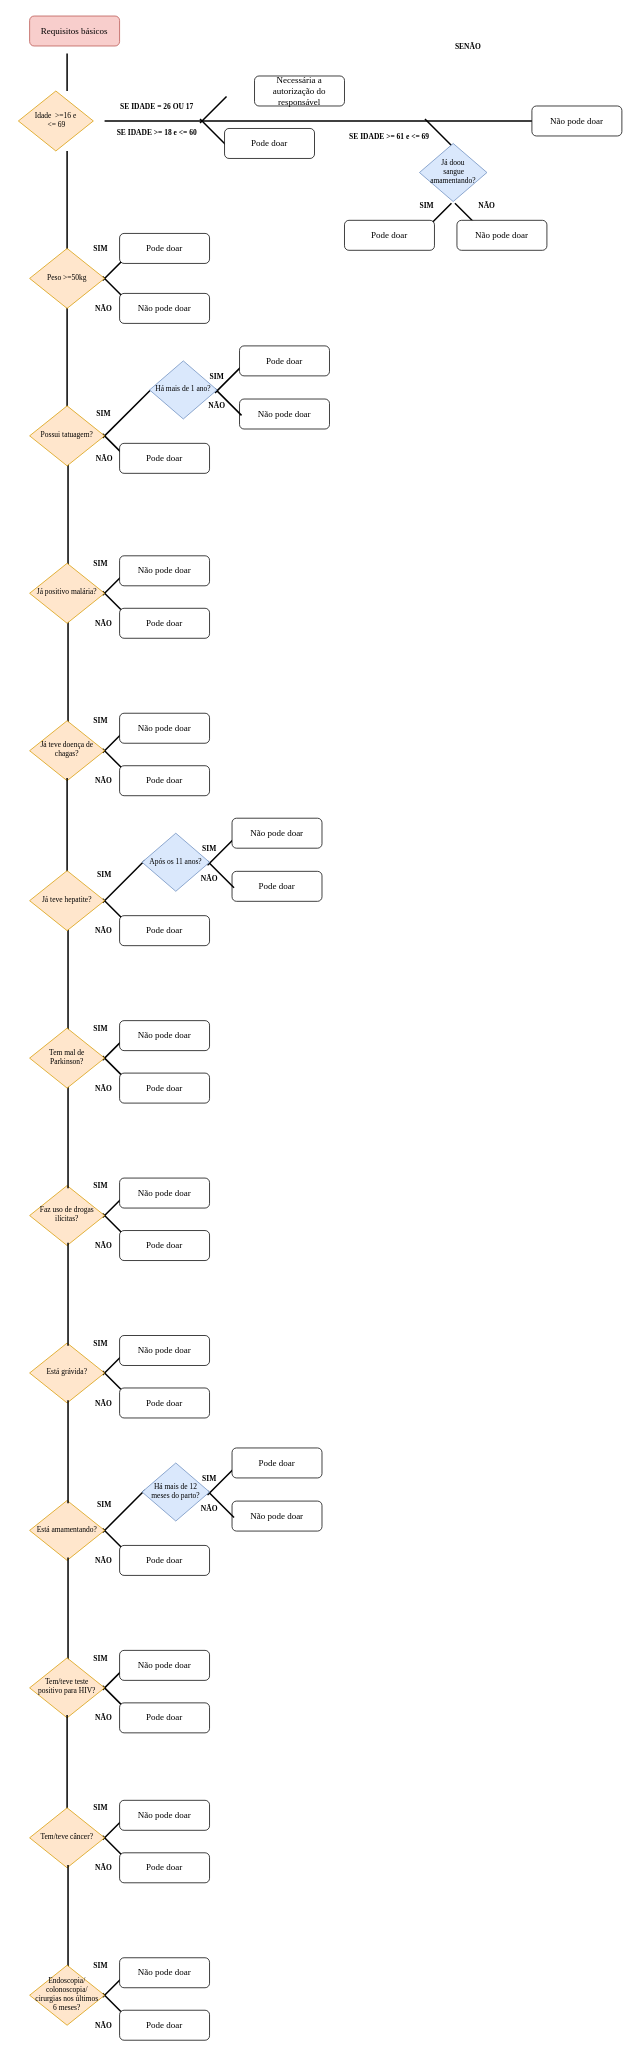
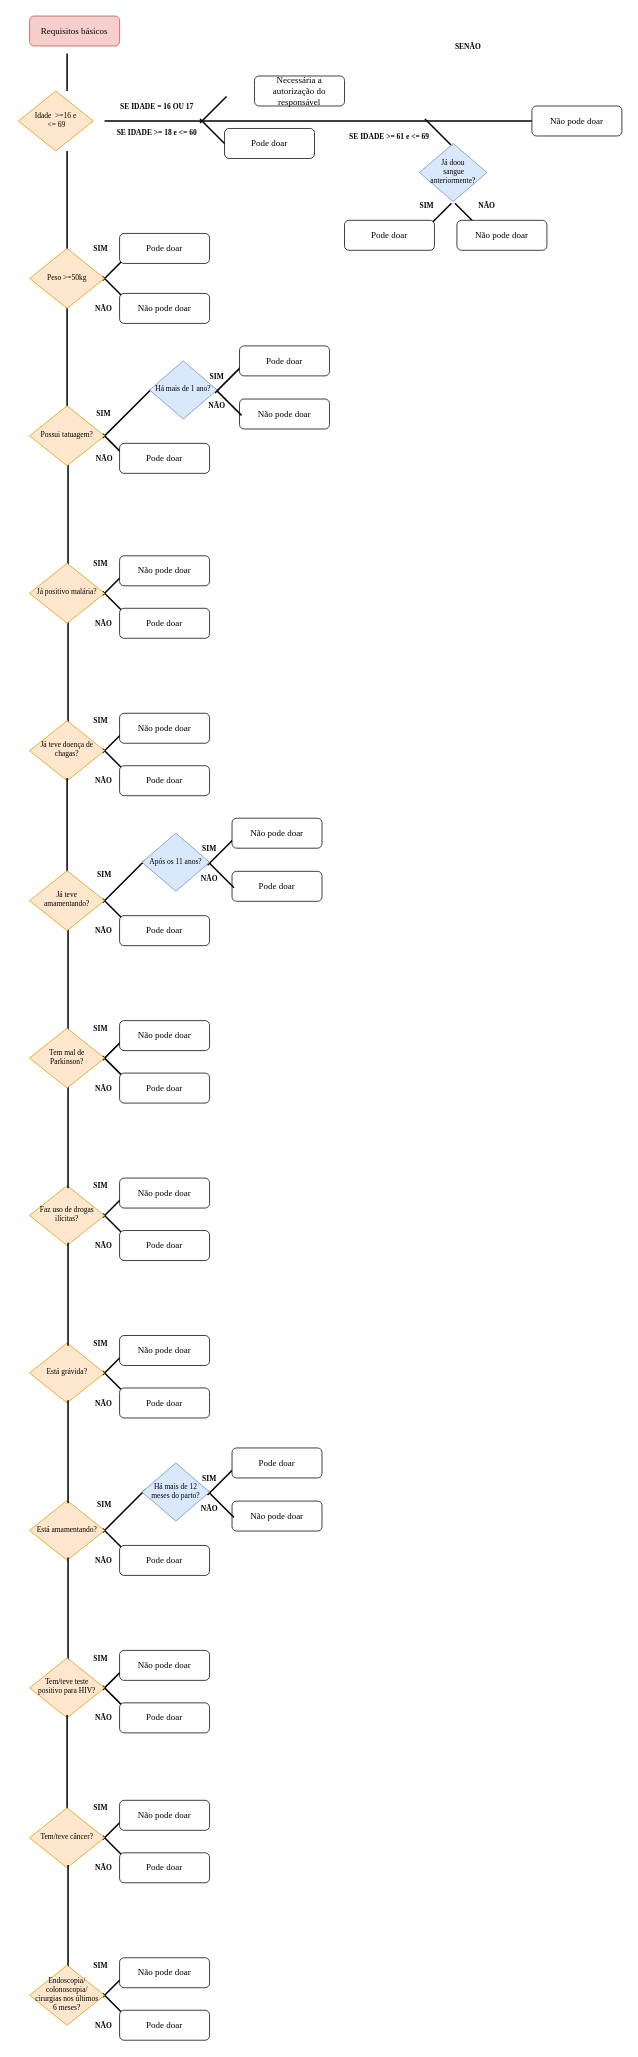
- <mxCell id="15" value="SE IDADE = 26 OU 17" style="text;html=1;strokeColor=none;fillColor=none;align=center;verticalAlign=middle;whiteSpace=wrap;rounded=0;fontSize=10;fontFamily=Montserrat;fontStyle=1" vertex="1" parent="1"><mxGeometry x="149" y="130" width="120" height="20" as="geometry" /></mxCell>
+ <mxCell id="15" value="SE IDADE = 16 OU 17" style="text;html=1;strokeColor=none;fillColor=none;align=center;verticalAlign=middle;whiteSpace=wrap;rounded=0;fontSize=10;fontFamily=Montserrat;fontStyle=1" vertex="1" parent="1"><mxGeometry x="149" y="130" width="120" height="20" as="geometry" /></mxCell>
- <mxCell id="23" value="Já doou&lt;br&gt;&amp;nbsp;sangue amamentando?" style="rhombus;whiteSpace=wrap;html=1;shadow=0;fontFamily=Montserrat;fontSize=10;align=center;strokeWidth=1;spacing=6;spacingTop=-4;fillColor=#dae8fc;strokeColor=#6c8ebf;" vertex="1" parent="1"><mxGeometry x="559" y="190" width="90" height="77.5" as="geometry" /></mxCell>
+ <mxCell id="23" value="Já doou&lt;br&gt;&amp;nbsp;sangue anteriormente?" style="rhombus;whiteSpace=wrap;html=1;shadow=0;fontFamily=Montserrat;fontSize=10;align=center;strokeWidth=1;spacing=6;spacingTop=-4;fillColor=#dae8fc;strokeColor=#6c8ebf;" vertex="1" parent="1"><mxGeometry x="559" y="190" width="90" height="77.5" as="geometry" /></mxCell>
- <mxCell id="89" value="Já teve hepatite?" style="rhombus;whiteSpace=wrap;html=1;shadow=0;fontFamily=Montserrat;fontSize=10;align=center;strokeWidth=1;spacing=6;spacingTop=-4;fillColor=#ffe6cc;strokeColor=#d79b00;" vertex="1" parent="1"><mxGeometry x="39" y="1160" width="100" height="80" as="geometry" /></mxCell>
+ <mxCell id="89" value="Já teve amamentando?" style="rhombus;whiteSpace=wrap;html=1;shadow=0;fontFamily=Montserrat;fontSize=10;align=center;strokeWidth=1;spacing=6;spacingTop=-4;fillColor=#ffe6cc;strokeColor=#d79b00;" vertex="1" parent="1"><mxGeometry x="39" y="1160" width="100" height="80" as="geometry" /></mxCell>
